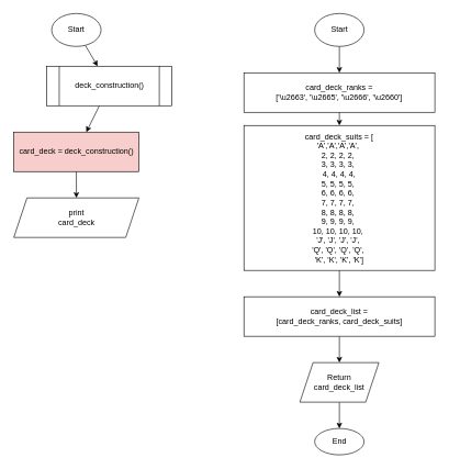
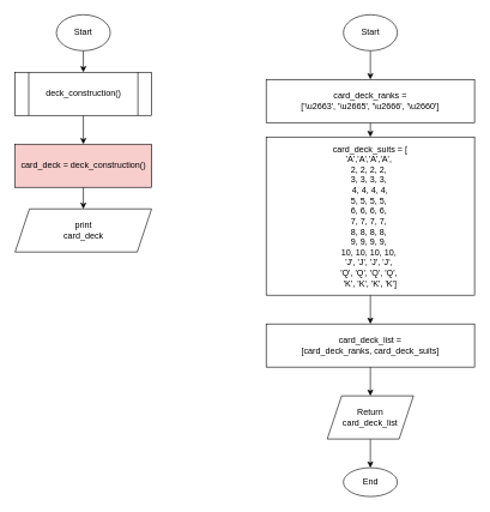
- <mxCell id="7" value="deck_construction()" style="shape=process;whiteSpace=wrap;html=1;backgroundOutline=1;" vertex="1" parent="1"><mxGeometry x="70.5" y="100" width="190" height="60" as="geometry" /></mxCell>
+ <mxCell id="7" value="deck_construction()" style="shape=process;whiteSpace=wrap;html=1;backgroundOutline=1;" vertex="1" parent="1"><mxGeometry x="20.5" y="100" width="190" height="60" as="geometry" /></mxCell>
- <mxCell id="19" value="print&lt;br&gt;card_deck" style="shape=parallelogram;perimeter=parallelogramPerimeter;whiteSpace=wrap;html=1;fixedSize=1;" vertex="1" parent="1"><mxGeometry x="20.5" y="300" width="190" height="60" as="geometry" /></mxCell>
+ <mxCell id="19" value="print&lt;br&gt;card_deck" style="shape=parallelogram;perimeter=parallelogramPerimeter;whiteSpace=wrap;html=1;fixedSize=1;" vertex="1" parent="1"><mxGeometry x="20.5" y="290" width="190" height="60" as="geometry" /></mxCell>
